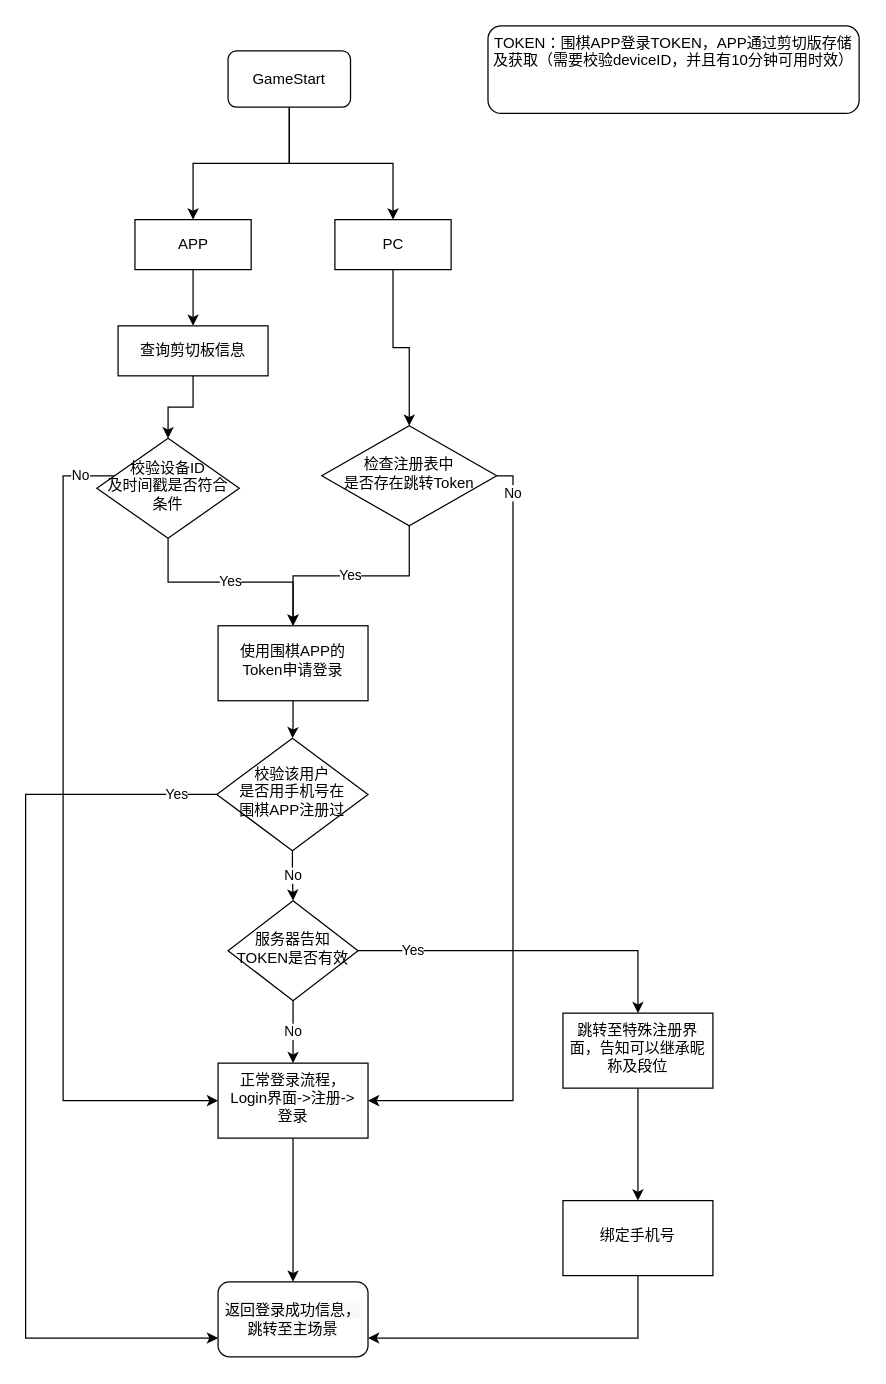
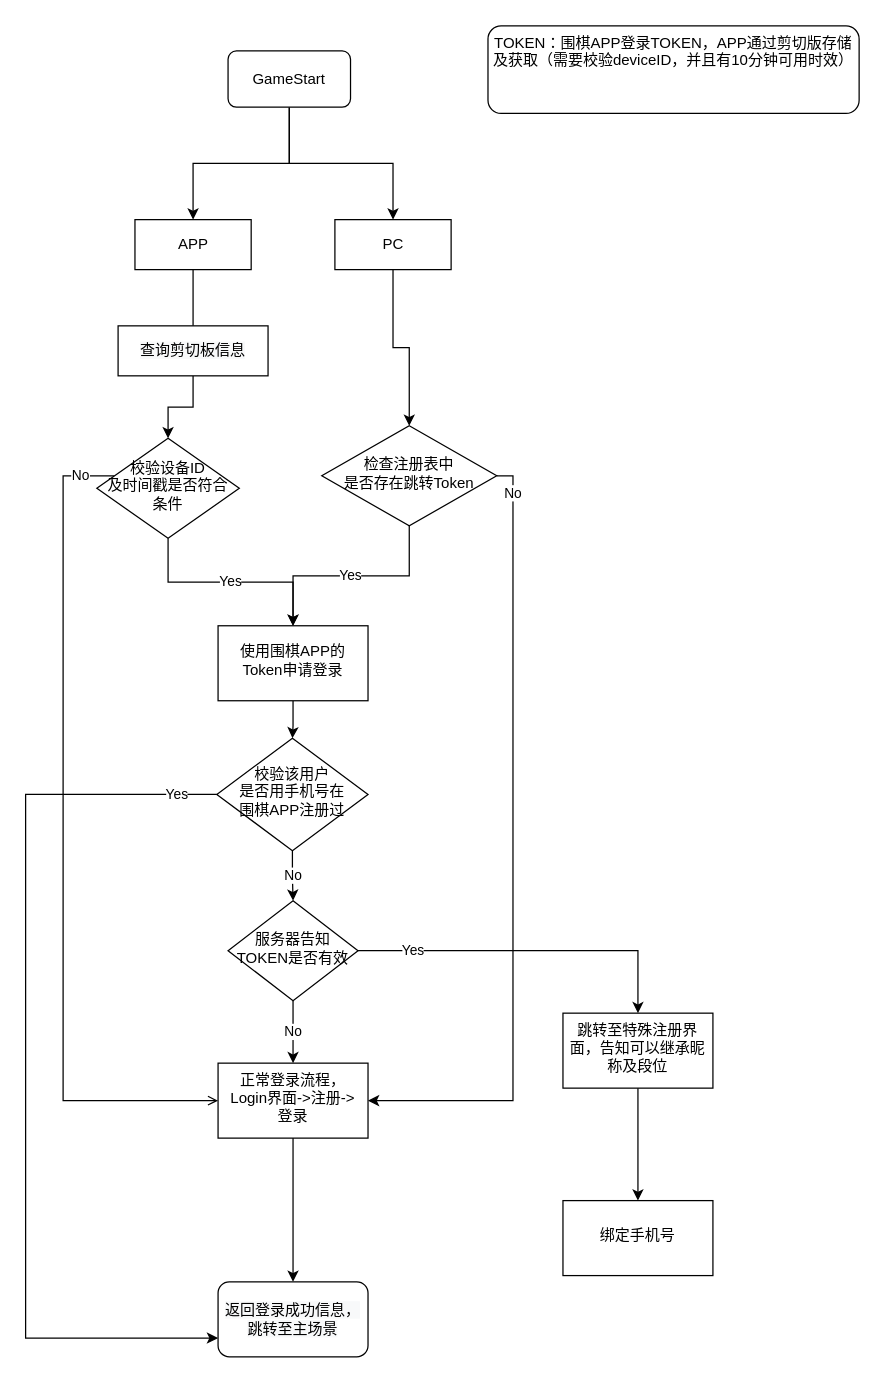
- <mxCell id="2" style="edgeStyle=orthogonalEdgeStyle;rounded=0;orthogonalLoop=1;jettySize=auto;html=1;" parent="1" source="27" target="26" edge="1"><mxGeometry relative="1" as="geometry"><mxPoint x="154" y="220" as="sourcePoint" /><mxPoint x="154" y="280" as="targetPoint" /></mxGeometry></mxCell>
+ <mxCell id="2" style="edgeStyle=orthogonalEdgeStyle;rounded=0;orthogonalLoop=1;jettySize=auto;html=1;endArrow=none;" parent="1" source="27" target="26" edge="1"><mxGeometry relative="1" as="geometry"><mxPoint x="154" y="220" as="sourcePoint" /><mxPoint x="154" y="280" as="targetPoint" /></mxGeometry></mxCell>
- <mxCell id="4" value="No" style="edgeStyle=orthogonalEdgeStyle;rounded=0;orthogonalLoop=1;jettySize=auto;html=1;" parent="1" source="5" target="25" edge="1"><mxGeometry x="-0.919" relative="1" as="geometry"><Array as="points"><mxPoint x="50" y="380" /><mxPoint x="50" y="880" /></Array><mxPoint as="offset" /></mxGeometry></mxCell>
+ <mxCell id="4" value="No" style="edgeStyle=orthogonalEdgeStyle;rounded=0;orthogonalLoop=1;jettySize=auto;html=1;endArrow=open;" parent="1" source="5" target="25" edge="1"><mxGeometry x="-0.919" relative="1" as="geometry"><Array as="points"><mxPoint x="50" y="380" /><mxPoint x="50" y="880" /></Array><mxPoint as="offset" /></mxGeometry></mxCell>
- <mxCell id="31" style="edgeStyle=orthogonalEdgeStyle;rounded=0;orthogonalLoop=1;jettySize=auto;html=1;" parent="1" source="32" target="30" edge="1"><mxGeometry relative="1" as="geometry"><Array as="points"><mxPoint x="510" y="1070" /></Array></mxGeometry></mxCell>
